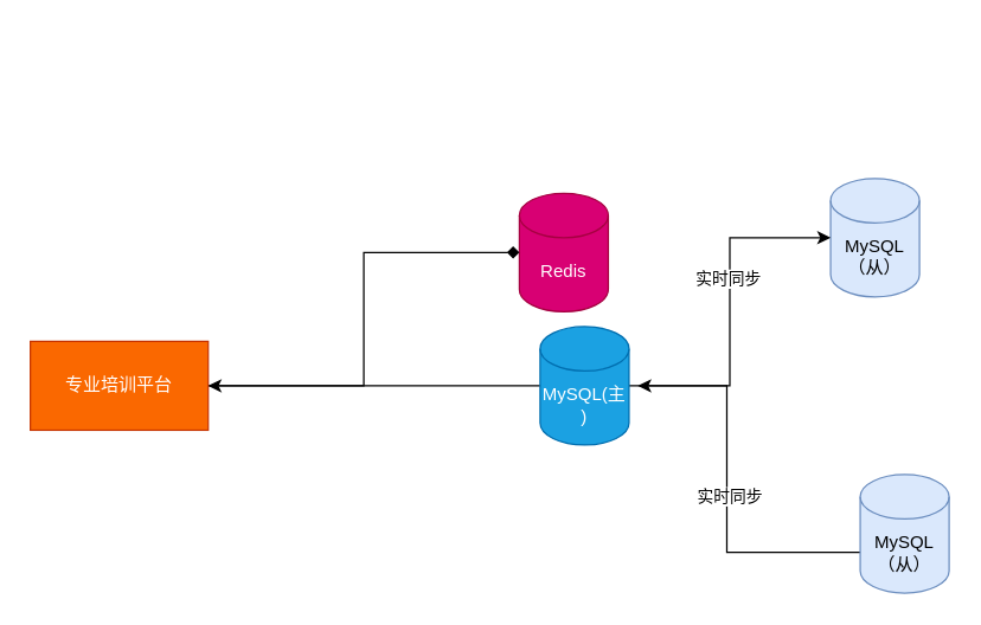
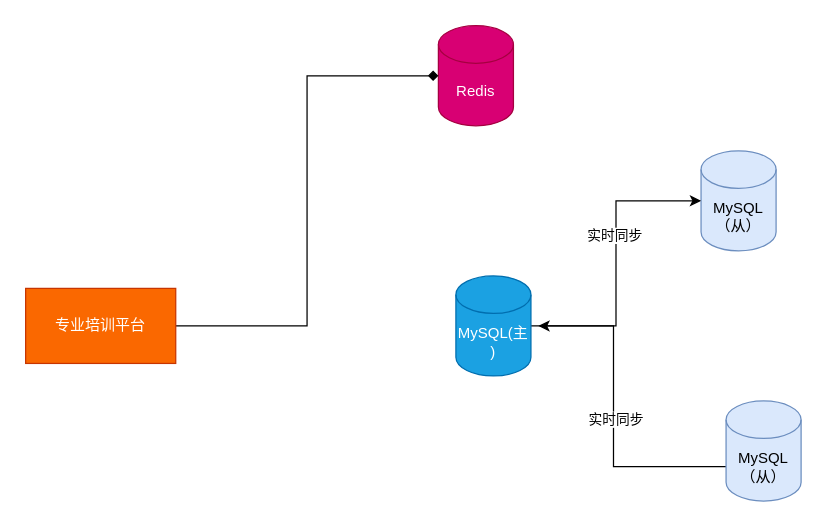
- <mxCell id="10" value="Redis" style="shape=cylinder3;whiteSpace=wrap;html=1;boundedLbl=1;backgroundOutline=1;size=15;fillColor=#d80073;strokeColor=#A50040;fontColor=#ffffff;" vertex="1" parent="1"><mxGeometry x="350" y="130" width="60" height="80" as="geometry" /></mxCell>
+ <mxCell id="10" value="Redis" style="shape=cylinder3;whiteSpace=wrap;html=1;boundedLbl=1;backgroundOutline=1;size=15;fillColor=#d80073;strokeColor=#A50040;fontColor=#ffffff;" vertex="1" parent="1"><mxGeometry x="350" y="20" width="60" height="80" as="geometry" /></mxCell>
- <mxCell id="8" style="edgeStyle=orthogonalEdgeStyle;rounded=0;orthogonalLoop=1;jettySize=auto;html=1;entryX=1;entryY=0.5;entryDx=0;entryDy=0;" edge="1" parent="1" source="9" target="12"><mxGeometry relative="1" as="geometry" /></mxCell>
